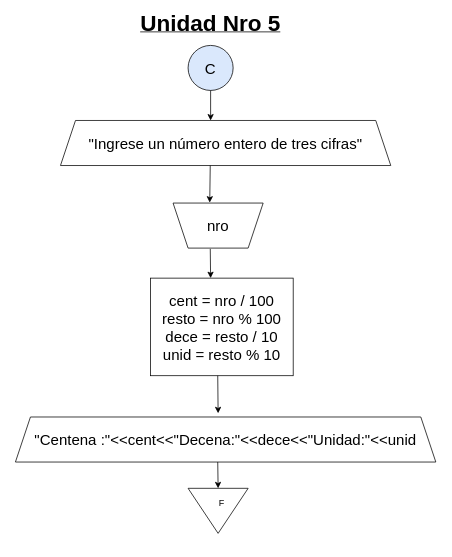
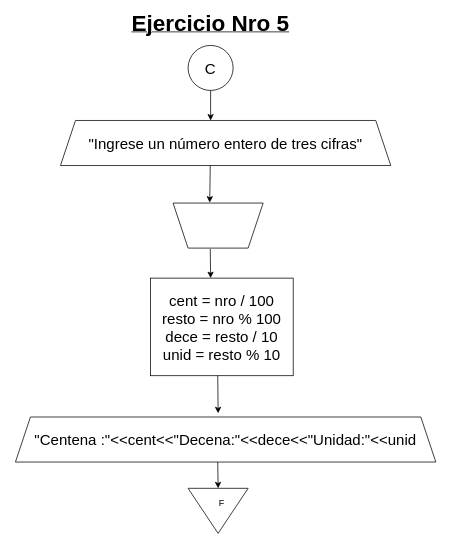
- <mxCell id="3" value="&lt;u&gt;&lt;b&gt;&lt;font style=&quot;font-size: 30px&quot;&gt;Unidad Nro 5&lt;/font&gt;&lt;/b&gt;&lt;/u&gt;" style="text;html=1;strokeColor=none;fillColor=none;align=center;verticalAlign=middle;whiteSpace=wrap;rounded=0;" vertex="1" parent="1"><mxGeometry x="170" y="20" width="220" height="20" as="geometry" /></mxCell>
+ <mxCell id="3" value="&lt;u&gt;&lt;b&gt;&lt;font style=&quot;font-size: 30px&quot;&gt;Ejercicio Nro 5&lt;/font&gt;&lt;/b&gt;&lt;/u&gt;" style="text;html=1;strokeColor=none;fillColor=none;align=center;verticalAlign=middle;whiteSpace=wrap;rounded=0;" vertex="1" parent="1"><mxGeometry x="170" y="20" width="220" height="20" as="geometry" /></mxCell>
- <mxCell id="2" value="&lt;font style=&quot;font-size: 20px&quot;&gt;C&lt;/font&gt;" style="ellipse;whiteSpace=wrap;html=1;aspect=fixed;fillColor=#dae8fc;" vertex="1" parent="1"><mxGeometry x="250" y="60" width="60" height="60" as="geometry" /></mxCell>
+ <mxCell id="2" value="&lt;font style=&quot;font-size: 20px&quot;&gt;C&lt;/font&gt;" style="ellipse;whiteSpace=wrap;html=1;aspect=fixed;" vertex="1" parent="1"><mxGeometry x="250" y="60" width="60" height="60" as="geometry" /></mxCell>
- <mxCell id="7" value="&lt;font style=&quot;font-size: 20px&quot;&gt;nro&lt;/font&gt;" style="text;html=1;strokeColor=none;fillColor=none;align=center;verticalAlign=middle;whiteSpace=wrap;rounded=0;" vertex="1" parent="1"><mxGeometry x="270" y="290" width="40" height="20" as="geometry" /></mxCell>
